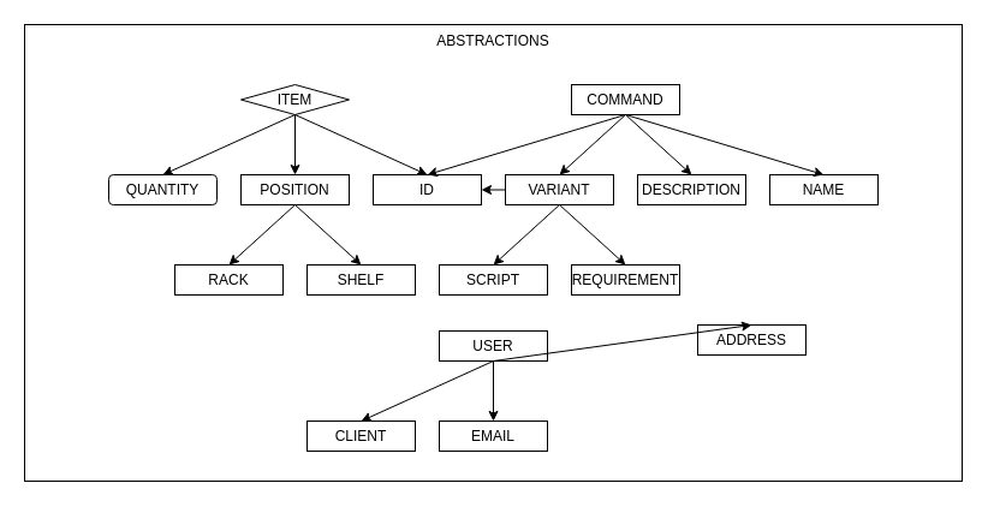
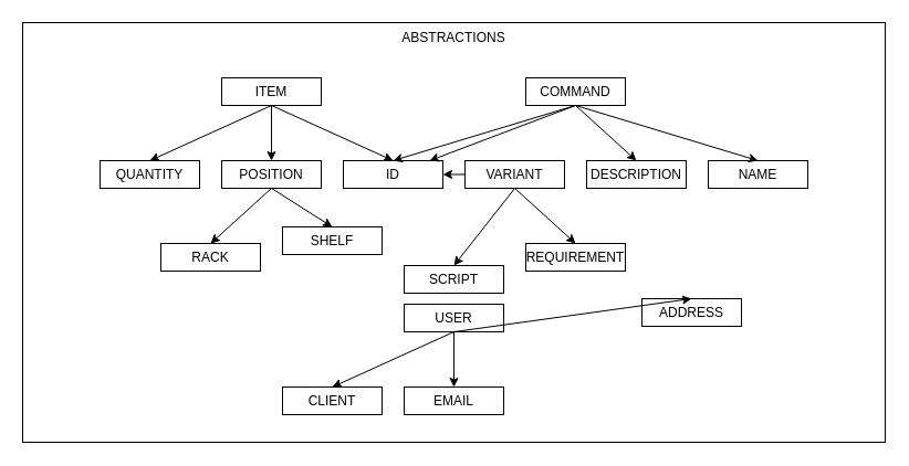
- <mxCell id="9" value="ITEM" style="rhombus;whiteSpace=wrap;html=1;imageWidth=24;" parent="1" vertex="1"><mxGeometry x="200" y="70" width="90" height="25" as="geometry" /></mxCell>
+ <mxCell id="9" value="ITEM" style="rounded=0;whiteSpace=wrap;html=1;imageWidth=24;" parent="1" vertex="1"><mxGeometry x="200" y="70" width="90" height="25" as="geometry" /></mxCell>
- <mxCell id="25" value="" style="endArrow=classic;html=1;exitX=0.5;exitY=1;exitDx=0;exitDy=0;entryX=0.5;entryY=0;entryDx=0;entryDy=0;" parent="1" source="5" target="18" edge="1"><mxGeometry width="50" height="50" relative="1" as="geometry"><mxPoint x="380" y="80" as="sourcePoint" /><mxPoint x="430" y="30" as="targetPoint" /></mxGeometry></mxCell>
+ <mxCell id="25" value="" style="endArrow=classic;html=1;exitX=0.5;exitY=1;exitDx=0;exitDy=0;" parent="1" source="5" target="6" edge="1"><mxGeometry width="50" height="50" relative="1" as="geometry"><mxPoint x="380" y="80" as="sourcePoint" /><mxPoint x="430" y="30" as="targetPoint" /></mxGeometry></mxCell>
- <mxCell id="12" value="QUANTITY" style="whiteSpace=wrap;html=1;imageWidth=24;rounded=1;" parent="1" vertex="1"><mxGeometry x="90" y="145" width="90" height="25" as="geometry" /></mxCell>
+ <mxCell id="12" value="QUANTITY" style="rounded=0;whiteSpace=wrap;html=1;imageWidth=24;" parent="1" vertex="1"><mxGeometry x="90" y="145" width="90" height="25" as="geometry" /></mxCell>
- <mxCell id="16" value="SHELF" style="rounded=0;whiteSpace=wrap;html=1;imageWidth=24;" parent="1" vertex="1"><mxGeometry x="255" y="220" width="90" height="25" as="geometry" /></mxCell>
+ <mxCell id="16" value="SHELF" style="rounded=0;whiteSpace=wrap;html=1;imageWidth=24;" parent="1" vertex="1"><mxGeometry x="255" y="205" width="90" height="25" as="geometry" /></mxCell>
- <mxCell id="15" value="SCRIPT" style="rounded=0;whiteSpace=wrap;html=1;imageWidth=24;" parent="1" vertex="1"><mxGeometry x="365" y="220" width="90" height="25" as="geometry" /></mxCell>
+ <mxCell id="15" value="SCRIPT" style="rounded=0;whiteSpace=wrap;html=1;imageWidth=24;" parent="1" vertex="1"><mxGeometry x="365" y="240" width="90" height="25" as="geometry" /></mxCell>
